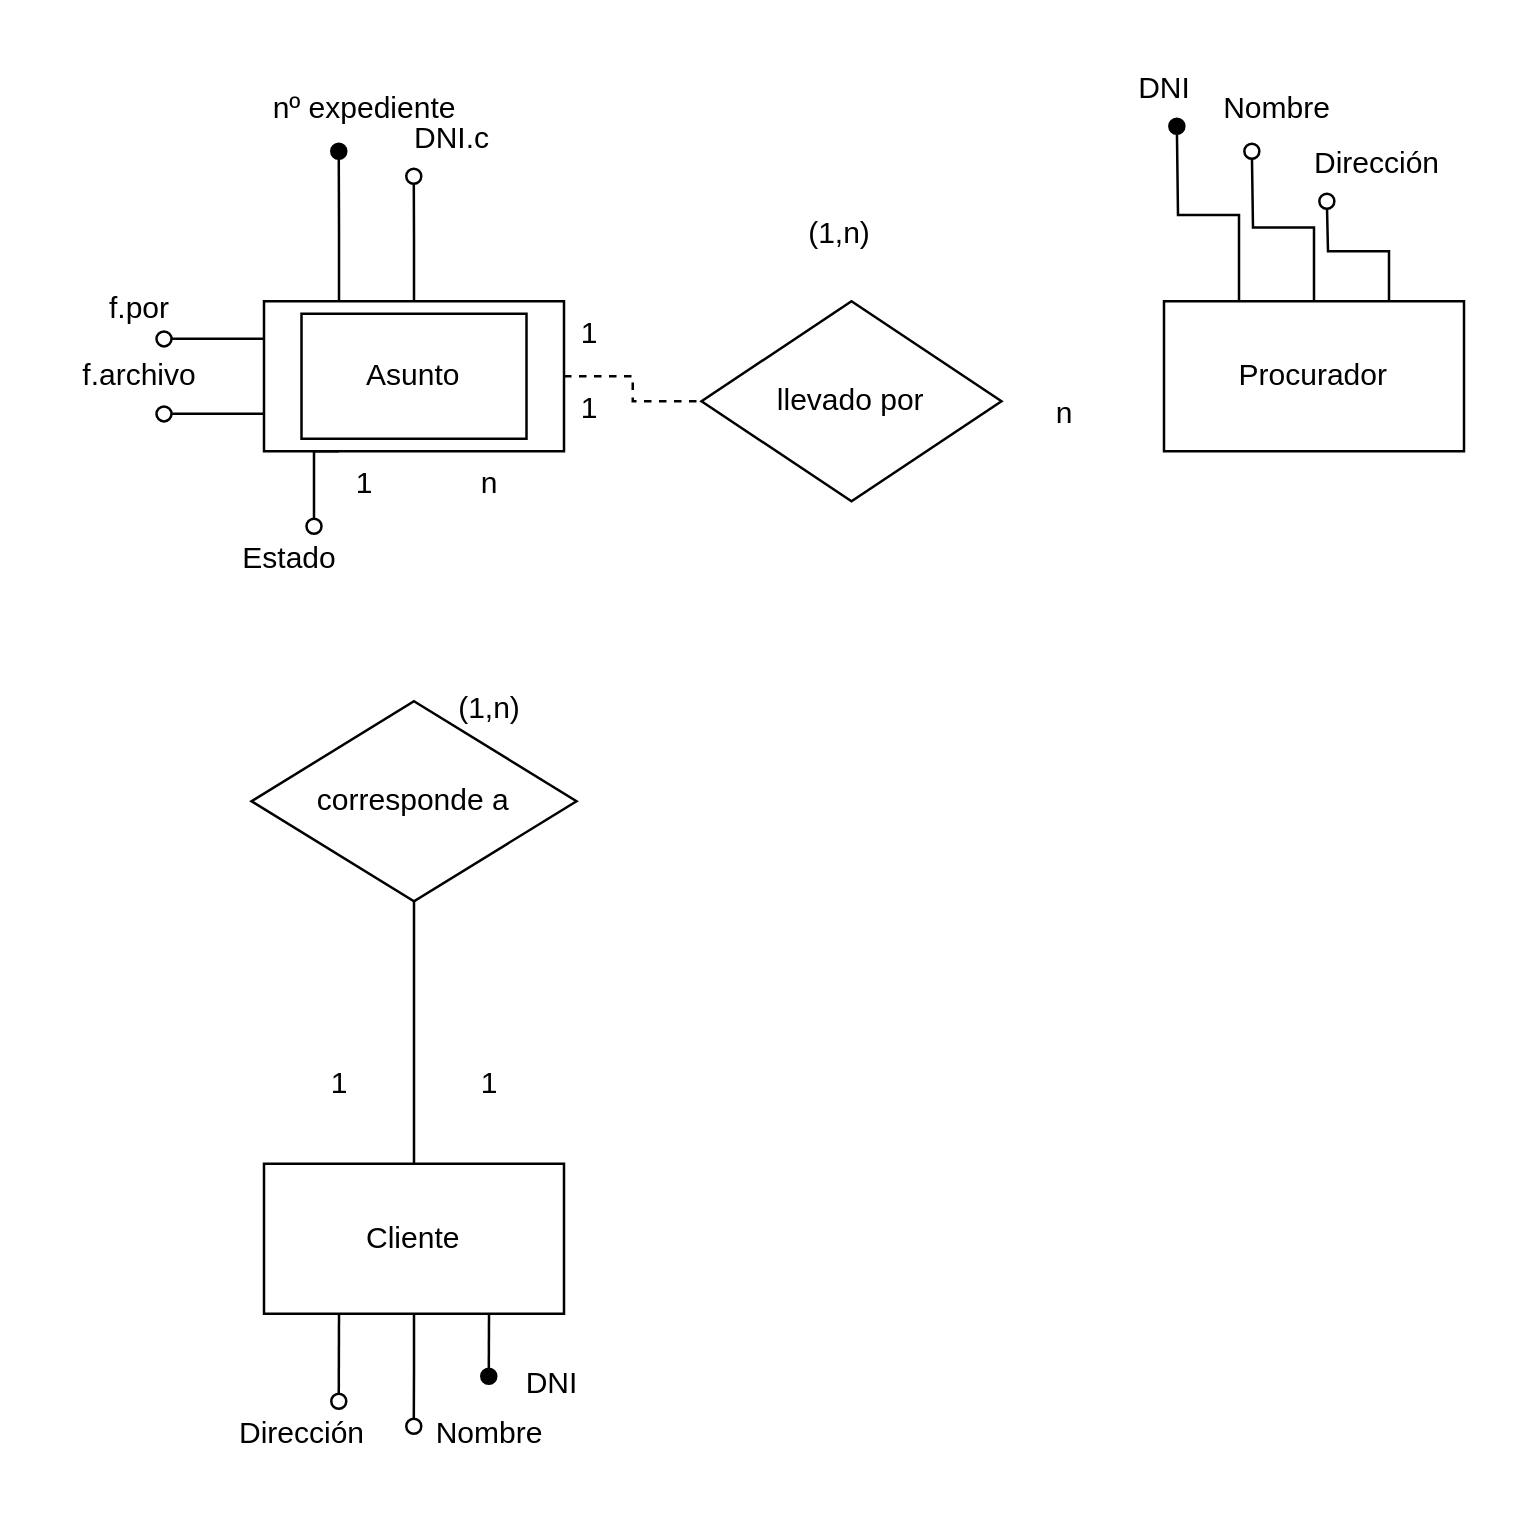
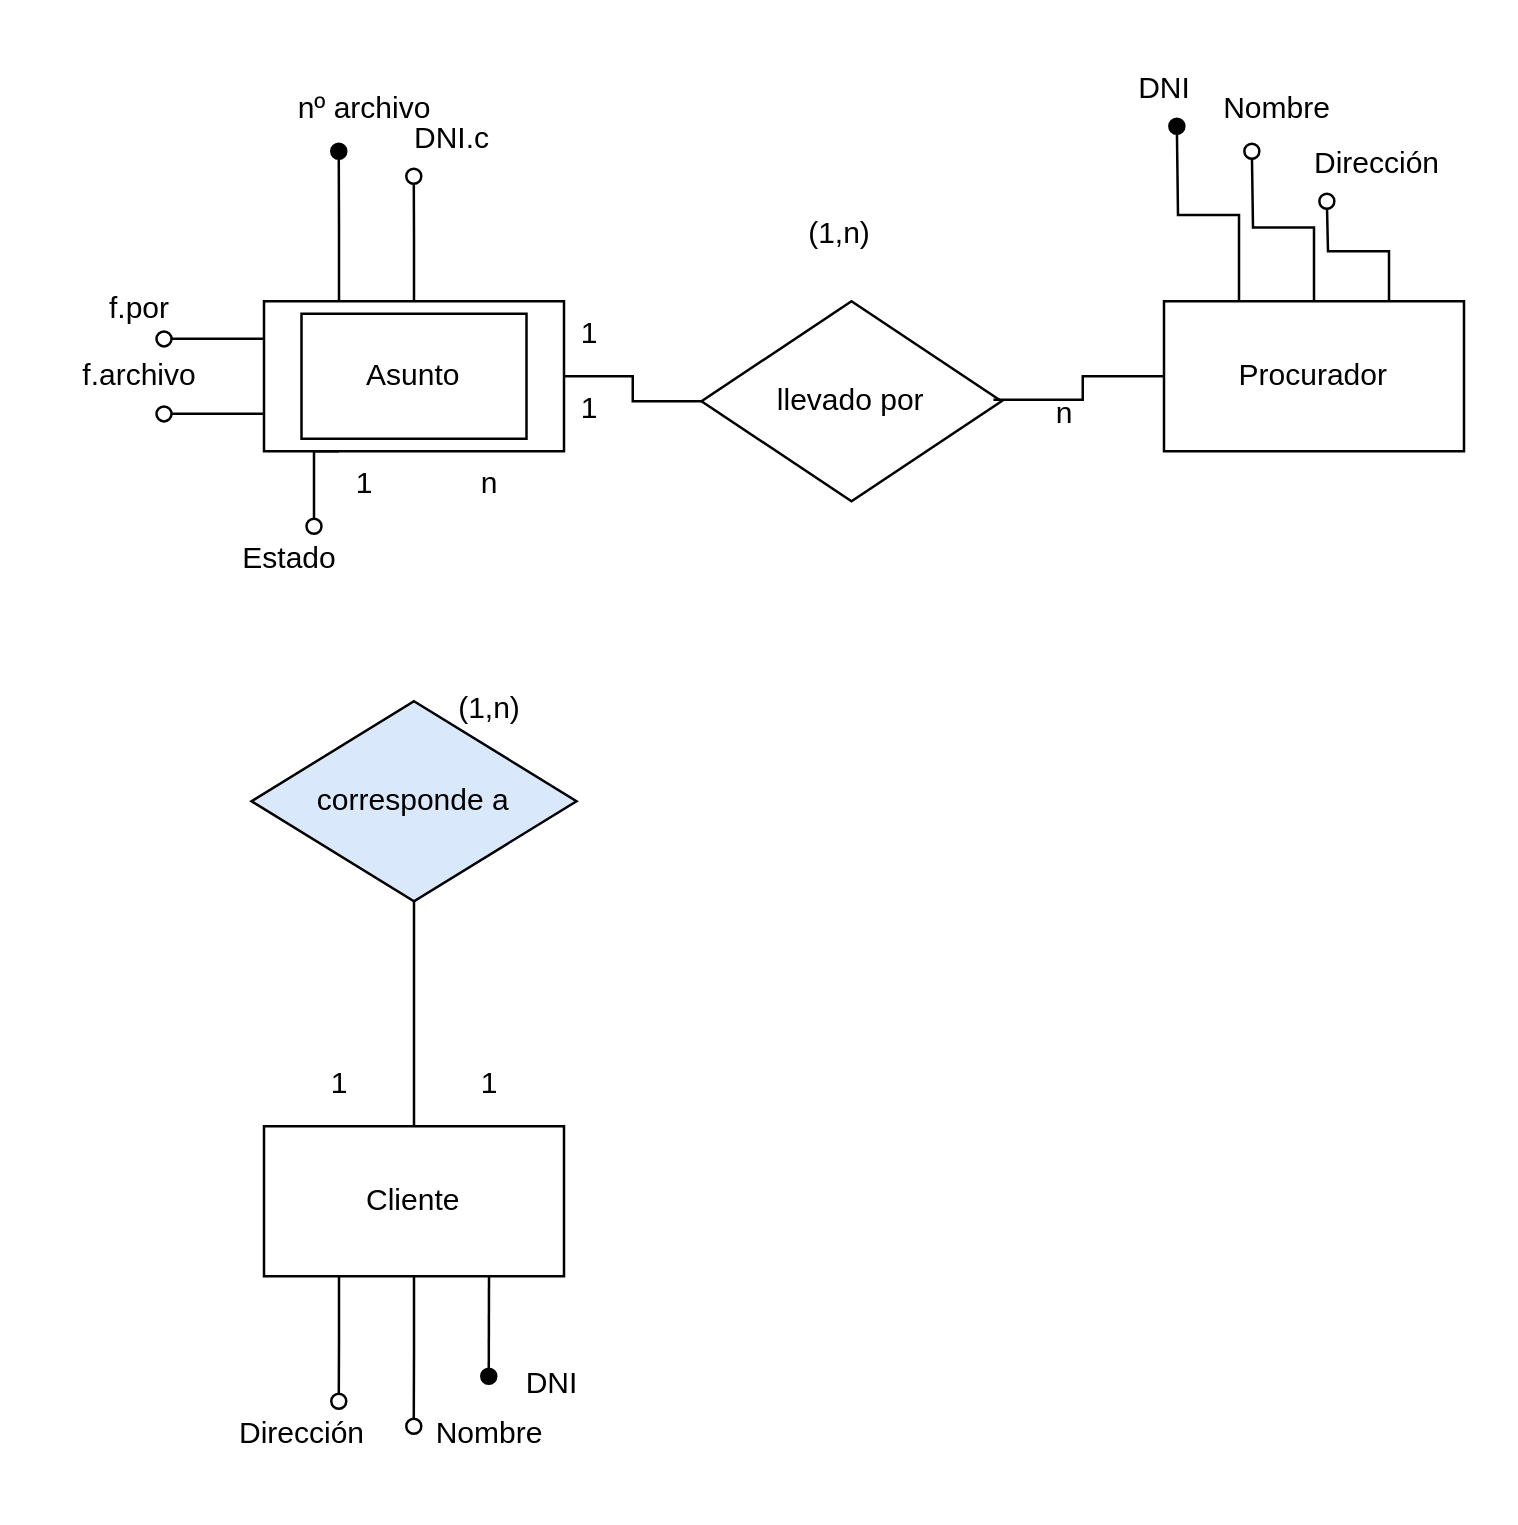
- <mxCell id="24" value="nº expediente" style="text;html=1;align=center;verticalAlign=middle;resizable=0;points=[];autosize=1;strokeColor=none;fillColor=none;" parent="1" vertex="1"><mxGeometry x="95" y="28" width="100" height="30" as="geometry" /></mxCell>
+ <mxCell id="24" value="nº archivo" style="text;html=1;align=center;verticalAlign=middle;resizable=0;points=[];autosize=1;strokeColor=none;fillColor=none;" parent="1" vertex="1"><mxGeometry x="95" y="28" width="100" height="30" as="geometry" /></mxCell>
- <mxCell id="2" style="edgeStyle=orthogonalEdgeStyle;rounded=0;orthogonalLoop=1;jettySize=auto;html=1;exitX=1;exitY=0.5;exitDx=0;exitDy=0;entryX=0;entryY=0.5;entryDx=0;entryDy=0;endArrow=none;endFill=0;dashed=1;" parent="1" source="8" target="19" edge="1"><mxGeometry relative="1" as="geometry" /></mxCell>
+ <mxCell id="2" style="edgeStyle=orthogonalEdgeStyle;rounded=0;orthogonalLoop=1;jettySize=auto;html=1;exitX=1;exitY=0.5;exitDx=0;exitDy=0;entryX=0;entryY=0.5;entryDx=0;entryDy=0;endArrow=none;endFill=0;" parent="1" source="8" target="19" edge="1"><mxGeometry relative="1" as="geometry" /></mxCell>
+ <mxCell id="20" style="edgeStyle=orthogonalEdgeStyle;rounded=0;orthogonalLoop=1;jettySize=auto;html=1;exitX=0;exitY=0.5;exitDx=0;exitDy=0;entryX=0.973;entryY=0.492;entryDx=0;entryDy=0;entryPerimeter=0;endArrow=none;endFill=0;" parent="1" source="18" target="19" edge="1"><mxGeometry relative="1" as="geometry" /></mxCell>
- <mxCell id="14" value="corresponde a" style="rhombus;whiteSpace=wrap;html=1;" parent="1" vertex="1"><mxGeometry x="100" y="280" width="130" height="80" as="geometry" /></mxCell>
+ <mxCell id="14" value="corresponde a" style="rhombus;whiteSpace=wrap;html=1;fillColor=#dae8fc;" parent="1" vertex="1"><mxGeometry x="100" y="280" width="130" height="80" as="geometry" /></mxCell>
- <mxCell id="12" value="Cliente" style="rounded=0;whiteSpace=wrap;html=1;" parent="1" vertex="1"><mxGeometry x="105" y="465" width="120" height="60" as="geometry" /></mxCell>
+ <mxCell id="12" value="Cliente" style="rounded=0;whiteSpace=wrap;html=1;" parent="1" vertex="1"><mxGeometry x="105" y="450" width="120" height="60" as="geometry" /></mxCell>
